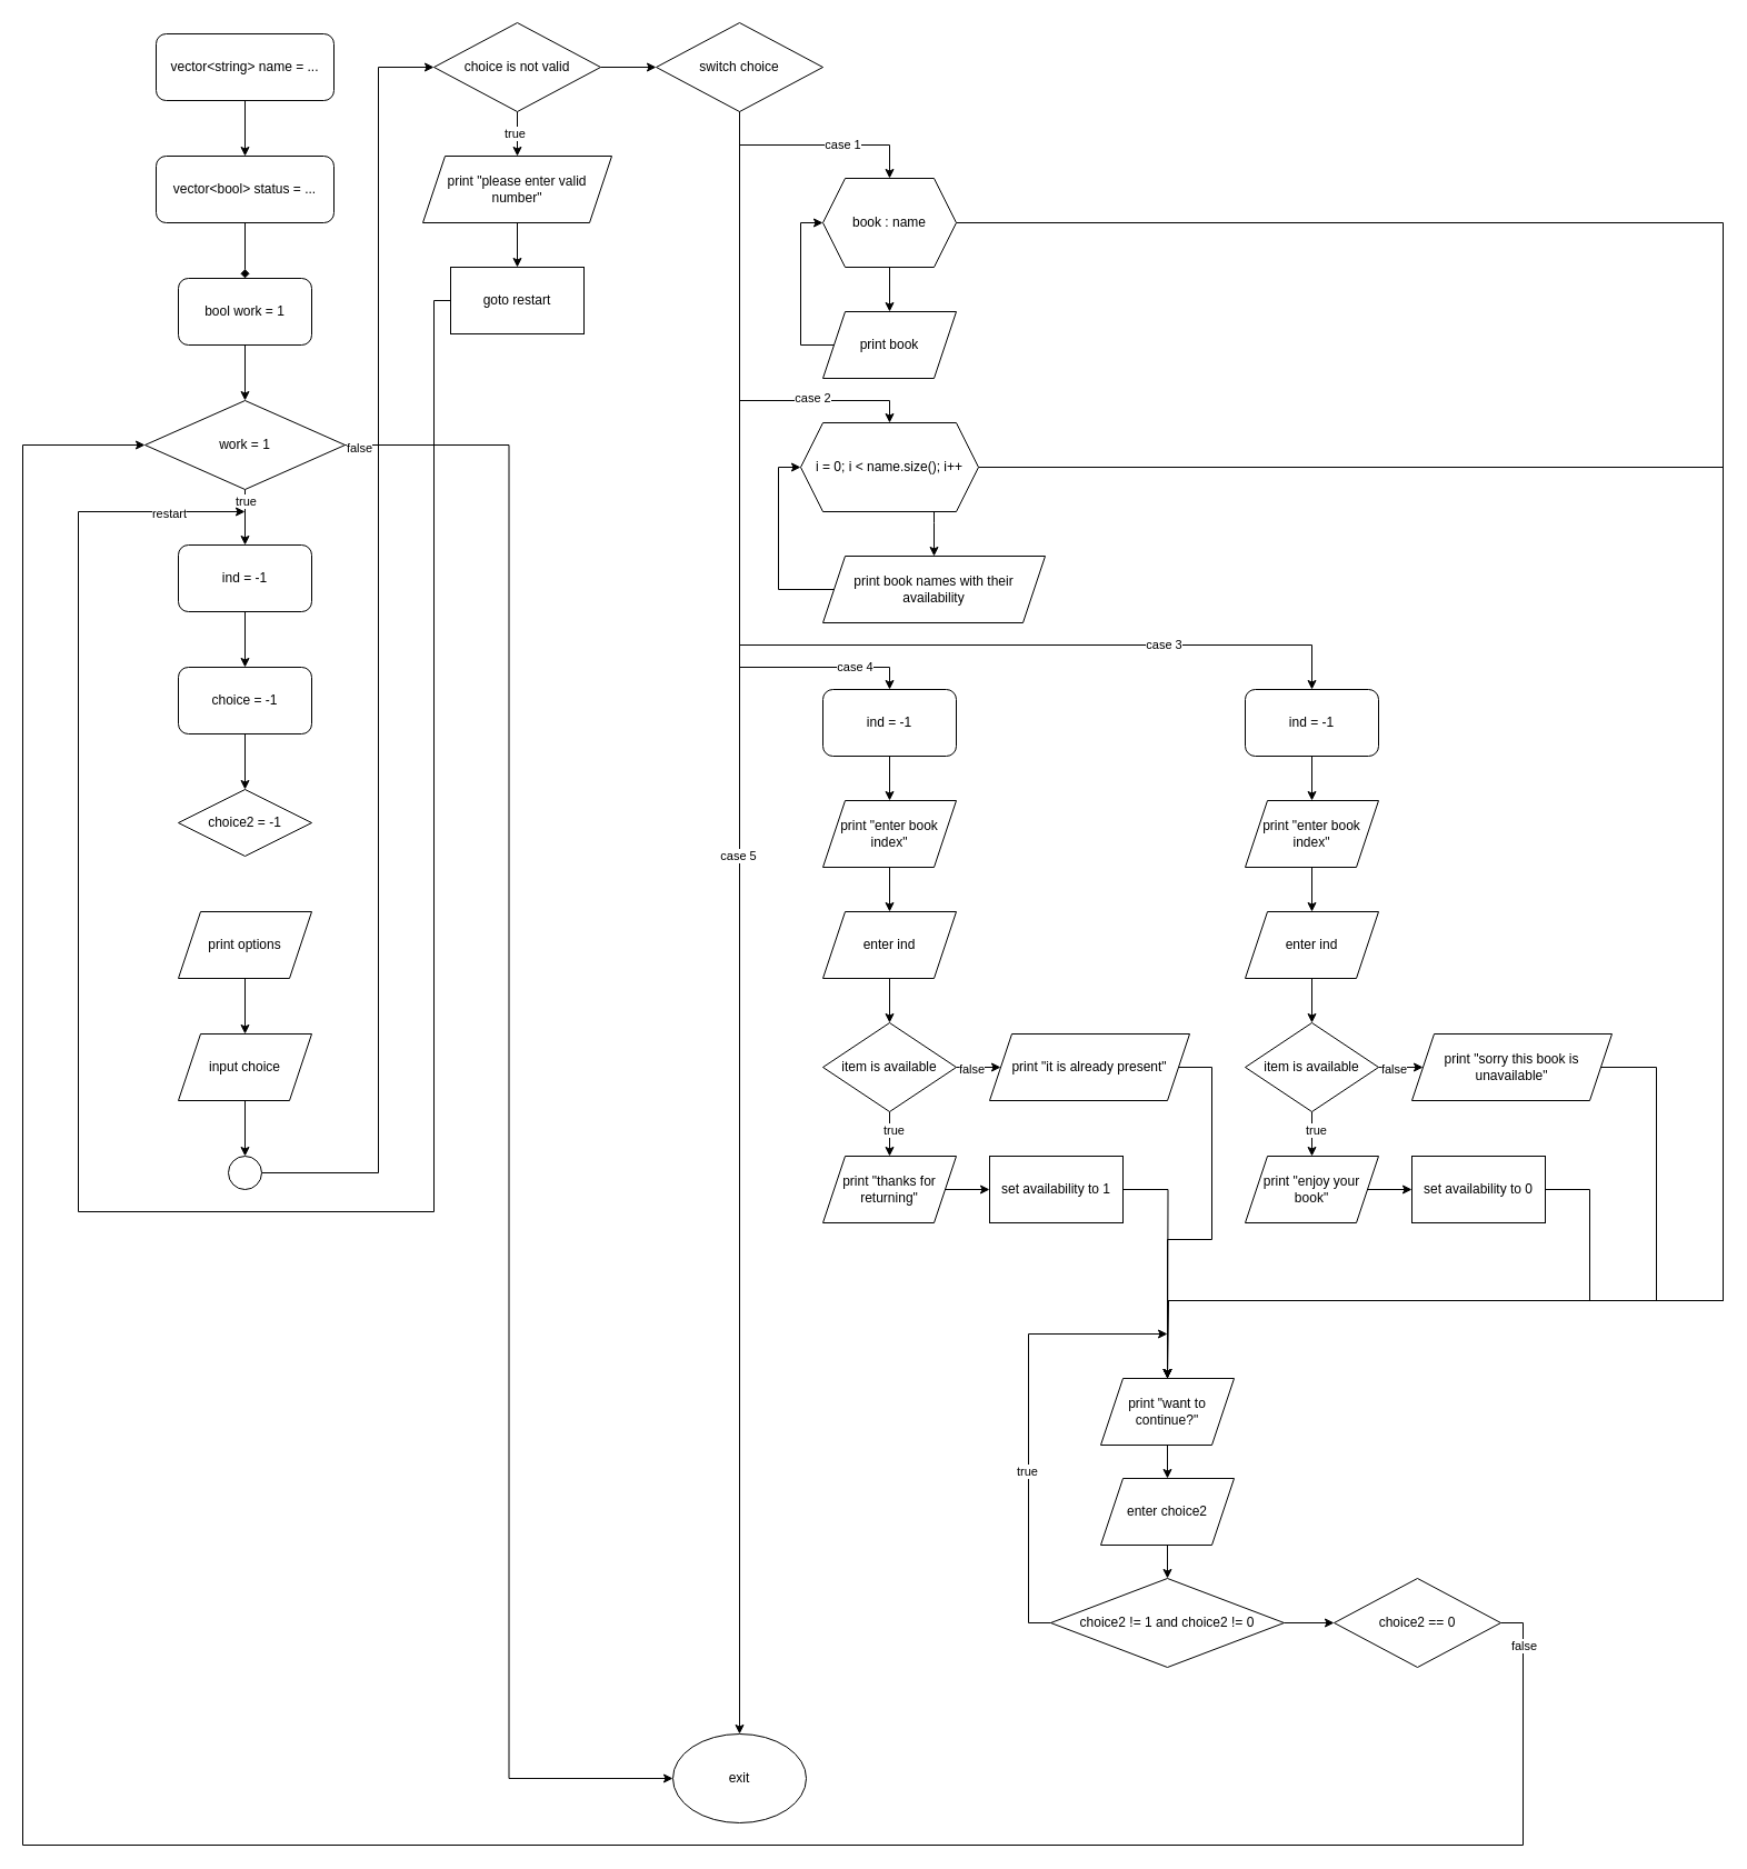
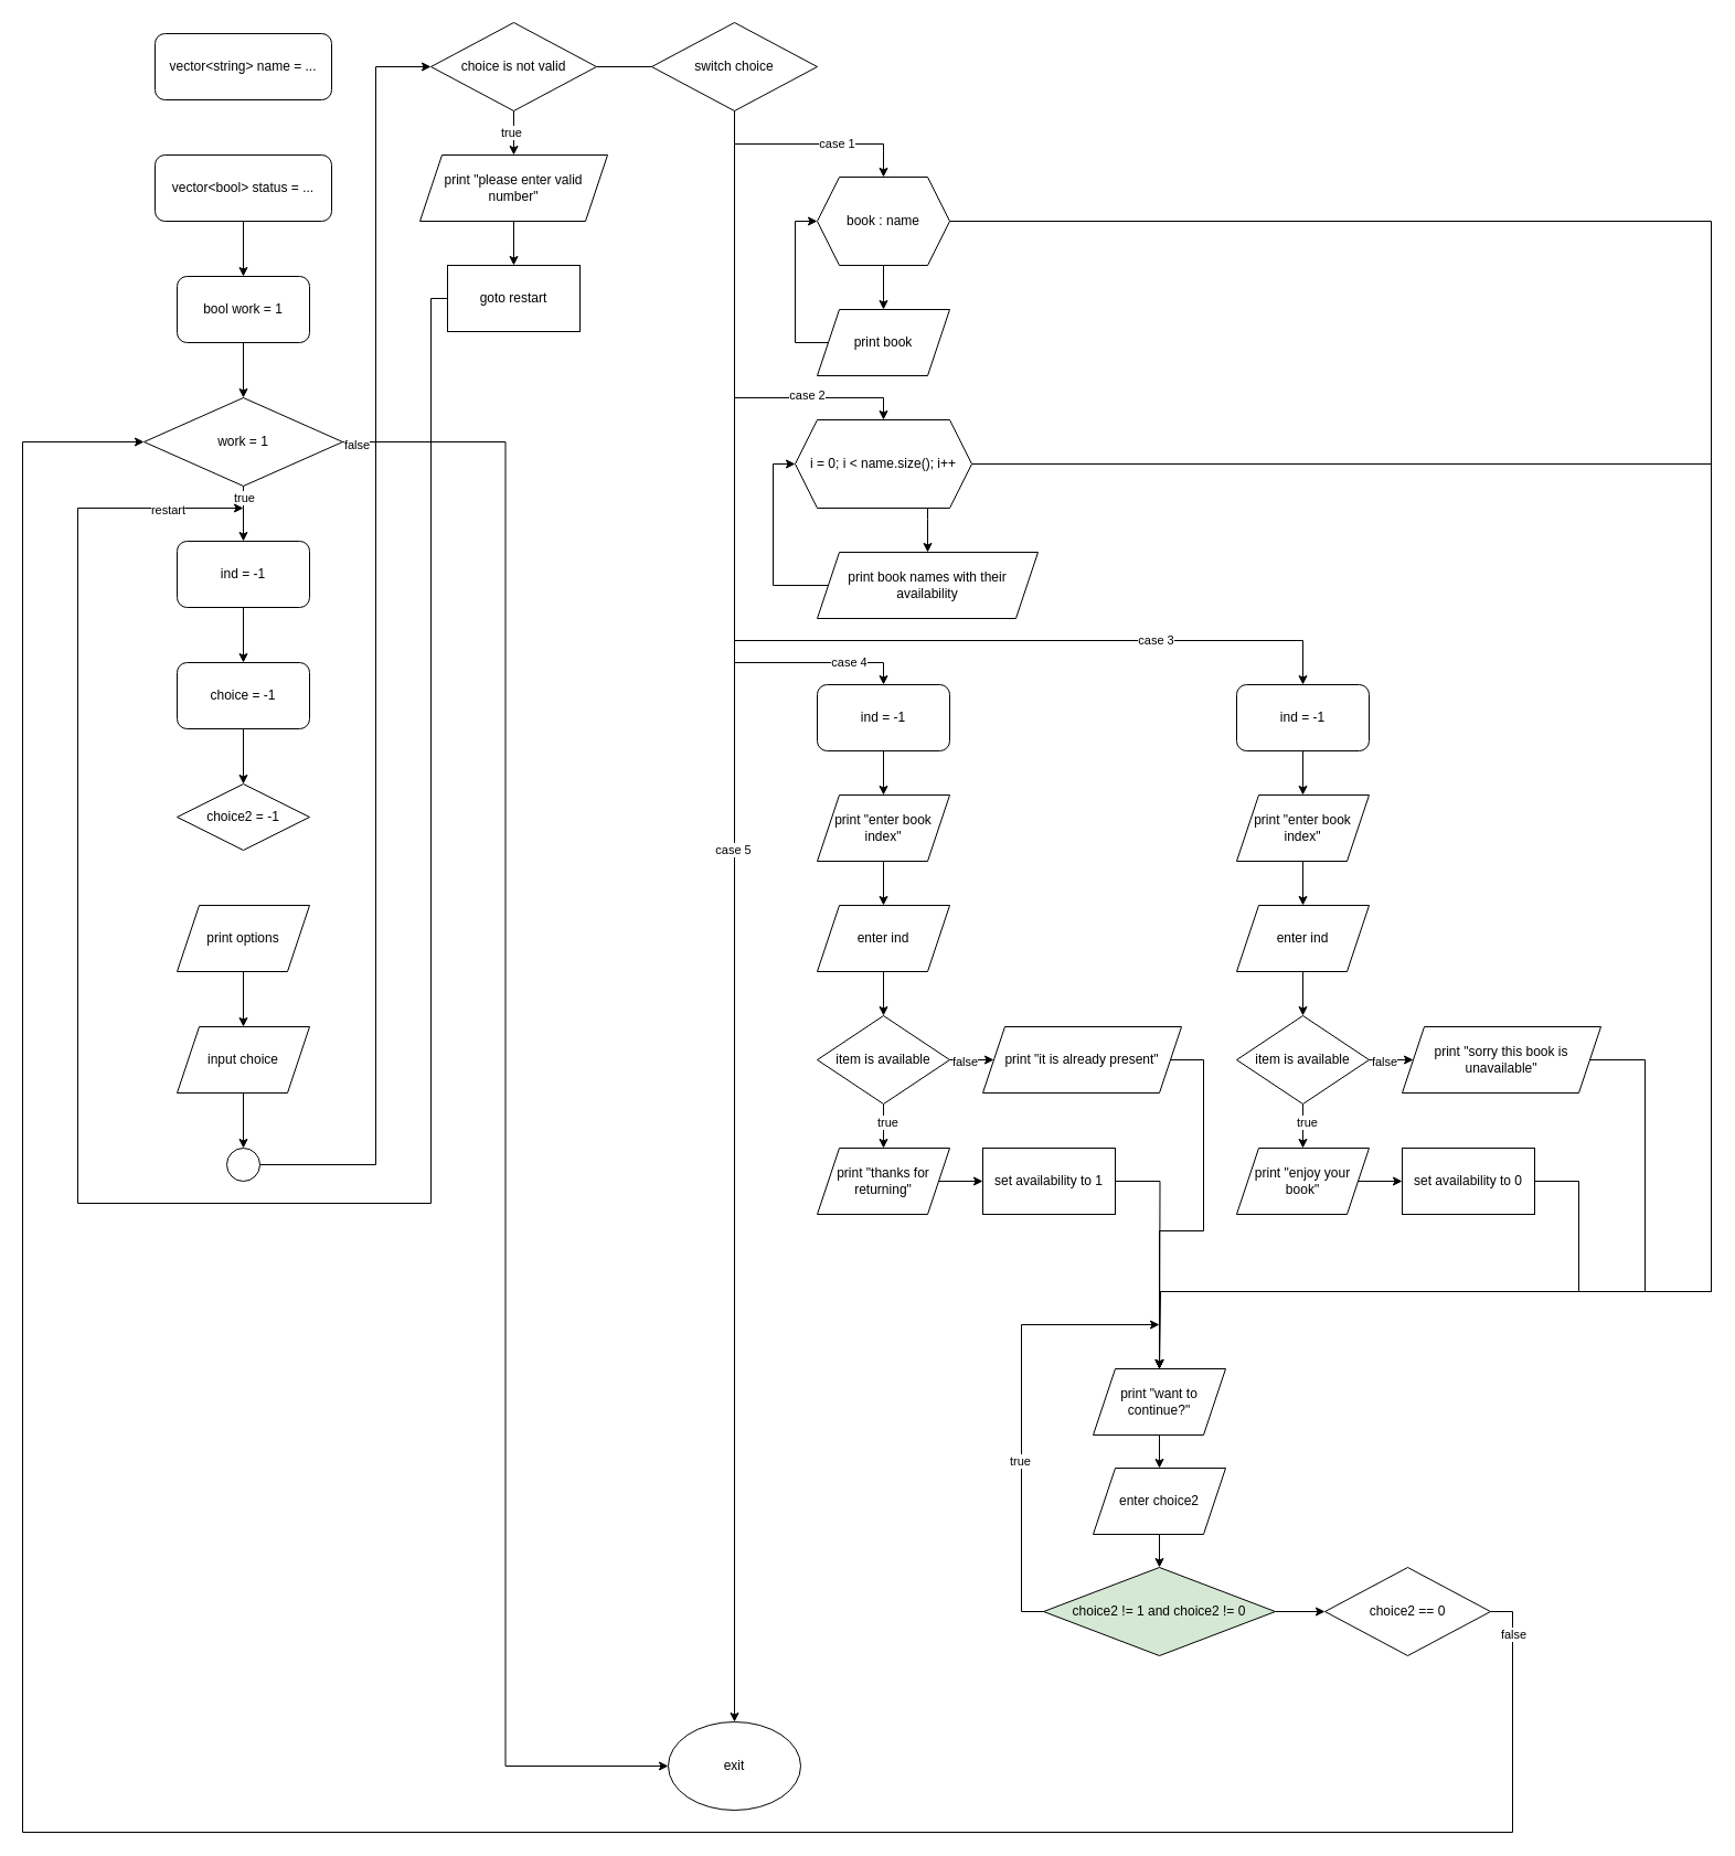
- <mxCell id="26" style="edgeStyle=orthogonalEdgeStyle;rounded=0;orthogonalLoop=1;jettySize=auto;html=1;entryX=0;entryY=0.5;entryDx=0;entryDy=0;" parent="1" source="27" target="43" edge="1"><mxGeometry relative="1" as="geometry" /></mxCell>
+ <mxCell id="26" style="edgeStyle=orthogonalEdgeStyle;rounded=0;orthogonalLoop=1;jettySize=auto;html=1;entryX=0;entryY=0.5;entryDx=0;entryDy=0;endArrow=none;" parent="1" source="27" target="43" edge="1"><mxGeometry relative="1" as="geometry" /></mxCell>
- <mxCell id="2" style="edgeStyle=orthogonalEdgeStyle;rounded=0;orthogonalLoop=1;jettySize=auto;html=1;exitX=0.5;exitY=1;exitDx=0;exitDy=0;entryX=0.5;entryY=0;entryDx=0;entryDy=0;" parent="1" source="3" target="5" edge="1"><mxGeometry relative="1" as="geometry" /></mxCell>
- <mxCell id="4" style="edgeStyle=orthogonalEdgeStyle;rounded=0;orthogonalLoop=1;jettySize=auto;html=1;endArrow=diamond;" parent="1" source="5" target="7" edge="1"><mxGeometry relative="1" as="geometry" /></mxCell>
+ <mxCell id="4" style="edgeStyle=orthogonalEdgeStyle;rounded=0;orthogonalLoop=1;jettySize=auto;html=1;" parent="1" source="5" target="7" edge="1"><mxGeometry relative="1" as="geometry" /></mxCell>
- <mxCell id="96" value="choice2 != 1 and choice2 != 0" style="rhombus;whiteSpace=wrap;html=1;" parent="1" vertex="1"><mxGeometry x="945" y="1420" width="210" height="80" as="geometry" /></mxCell>
+ <mxCell id="96" value="choice2 != 1 and choice2 != 0" style="rhombus;whiteSpace=wrap;html=1;fillColor=#d5e8d4;" parent="1" vertex="1"><mxGeometry x="945" y="1420" width="210" height="80" as="geometry" /></mxCell>
